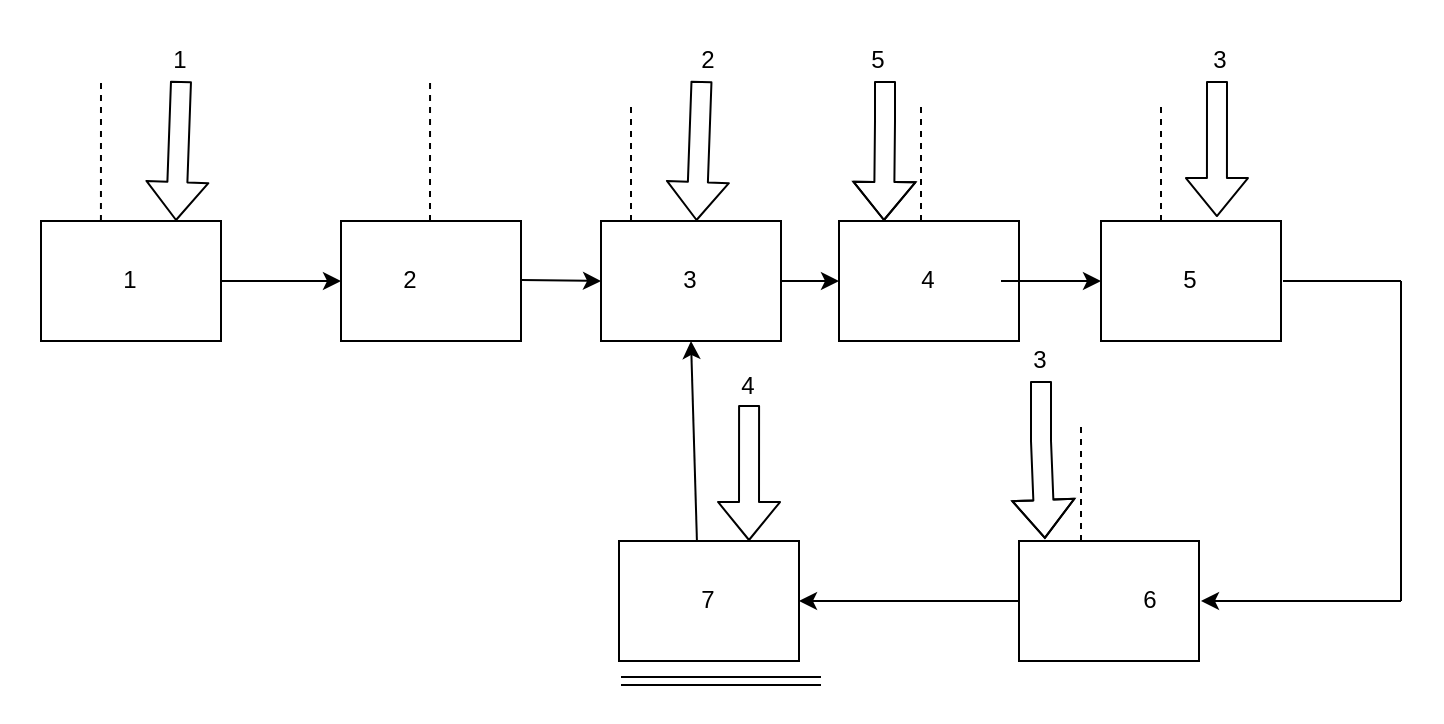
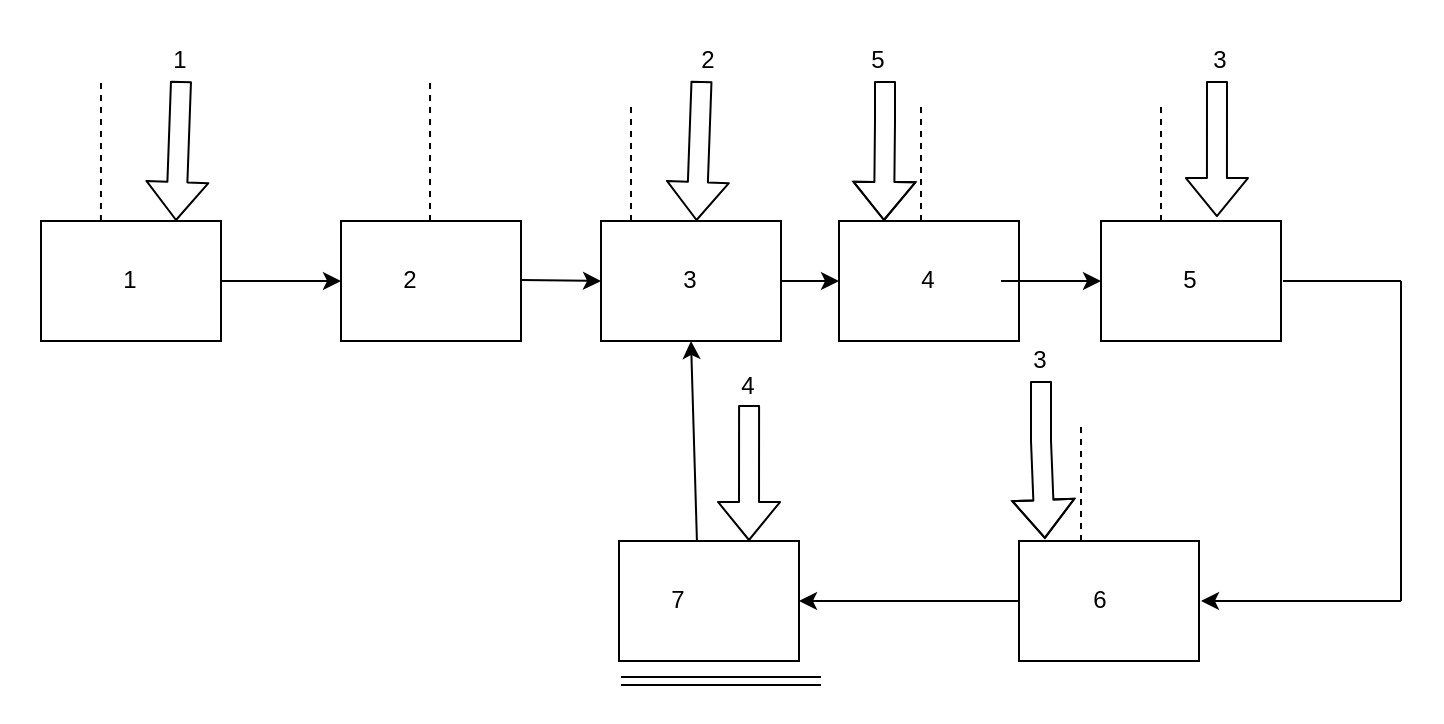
- <mxCell id="19" value="7" style="text;html=1;strokeColor=none;fillColor=none;align=center;verticalAlign=middle;whiteSpace=wrap;rounded=0;" vertex="1" parent="1"><mxGeometry x="334" y="290" width="40" height="20" as="geometry" /></mxCell>
+ <mxCell id="19" value="7" style="text;html=1;strokeColor=none;fillColor=none;align=center;verticalAlign=middle;whiteSpace=wrap;rounded=0;" vertex="1" parent="1"><mxGeometry x="319" y="290" width="40" height="20" as="geometry" /></mxCell>
- <mxCell id="18" value="6" style="text;html=1;strokeColor=none;fillColor=none;align=center;verticalAlign=middle;whiteSpace=wrap;rounded=0;" vertex="1" parent="1"><mxGeometry x="555" y="290" width="40" height="20" as="geometry" /></mxCell>
+ <mxCell id="18" value="6" style="text;html=1;strokeColor=none;fillColor=none;align=center;verticalAlign=middle;whiteSpace=wrap;rounded=0;" vertex="1" parent="1"><mxGeometry x="530" y="290" width="40" height="20" as="geometry" /></mxCell>
